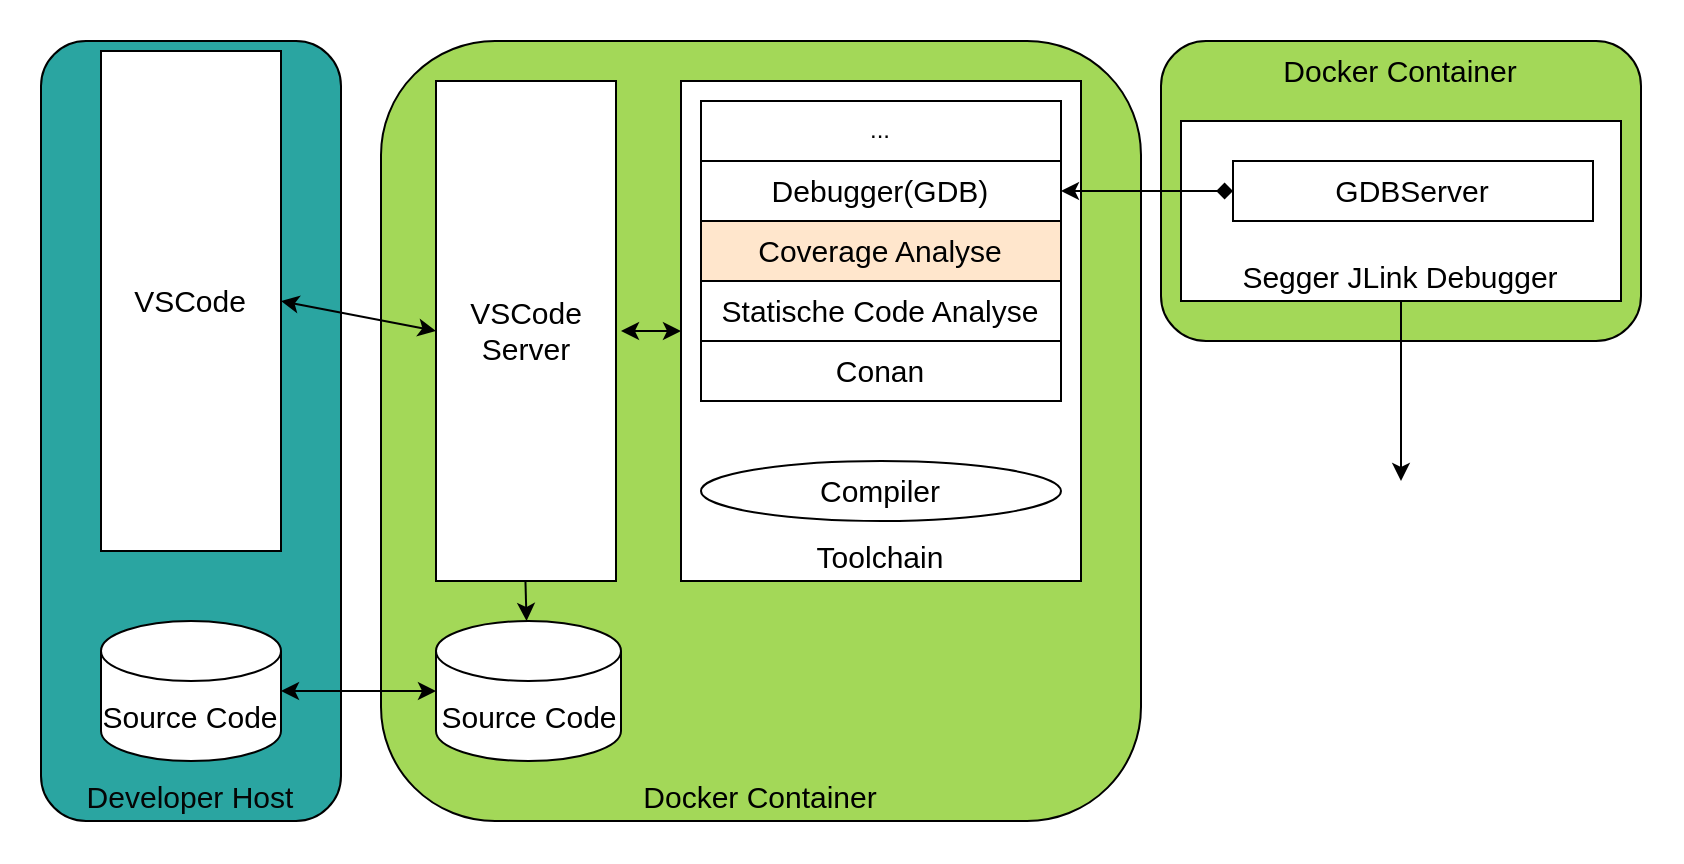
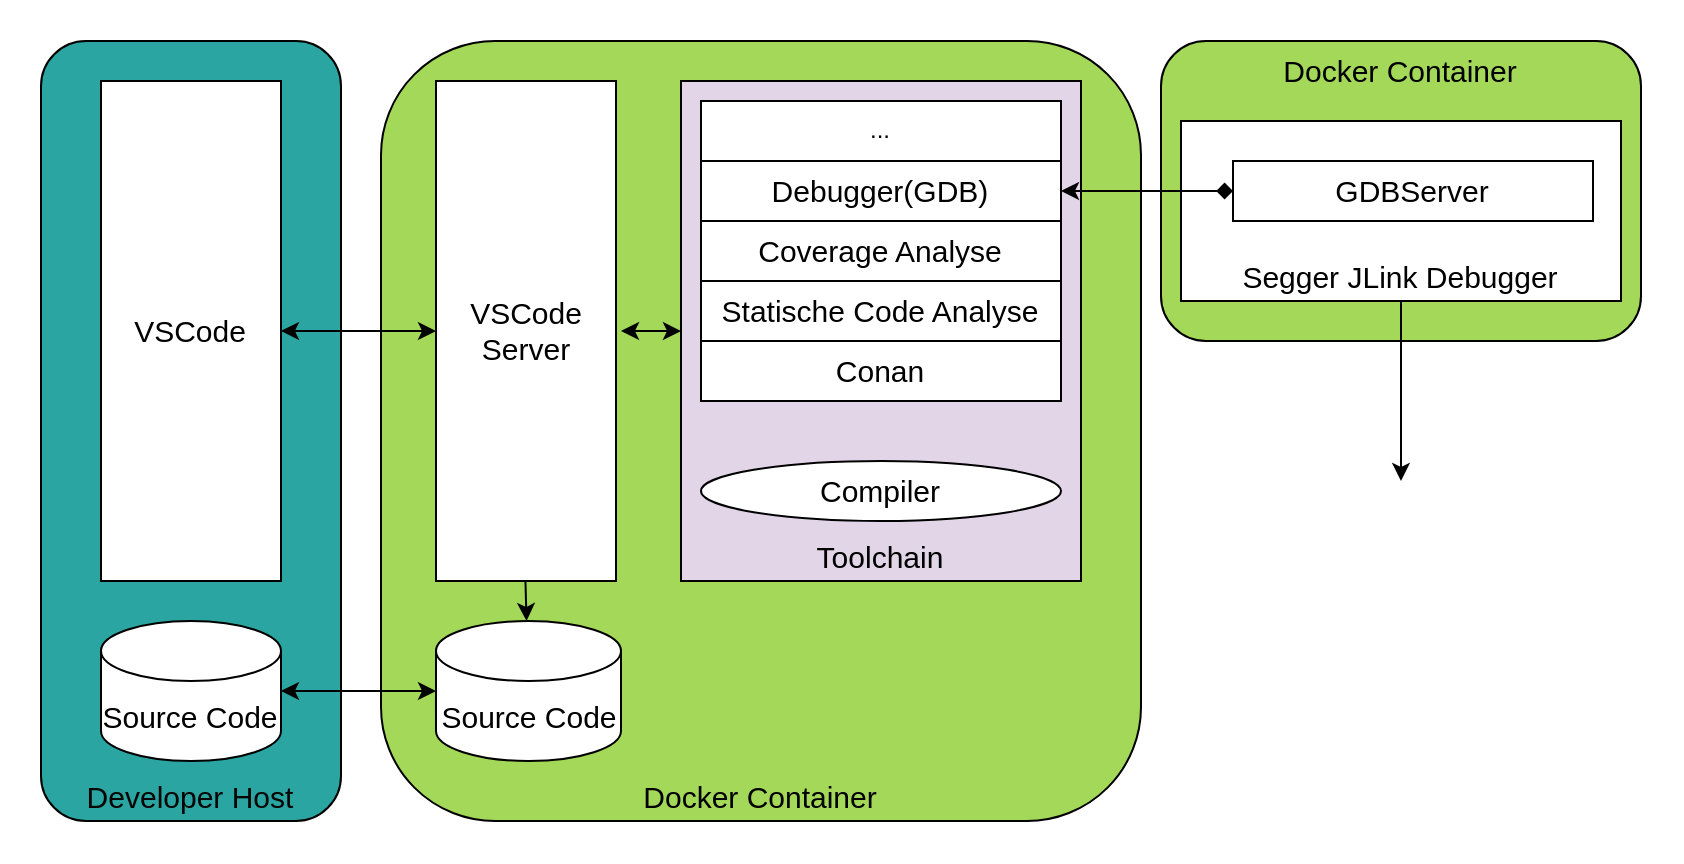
- <mxCell id="7" value="Coverage Analyse" style="rounded=0;whiteSpace=wrap;html=1;fontSize=15;fillColor=#ffe6cc;" parent="5" vertex="1"><mxGeometry y="60" width="180" height="30" as="geometry" /></mxCell>
+ <mxCell id="7" value="Coverage Analyse" style="rounded=0;whiteSpace=wrap;html=1;fontSize=15;" parent="5" vertex="1"><mxGeometry y="60" width="180" height="30" as="geometry" /></mxCell>
- <mxCell id="19" value="VSCode" style="rounded=0;whiteSpace=wrap;html=1;fontSize=15;" parent="1" vertex="1"><mxGeometry x="50" y="25" width="90" height="250" as="geometry" /></mxCell>
+ <mxCell id="19" value="VSCode" style="rounded=0;whiteSpace=wrap;html=1;fontSize=15;" parent="1" vertex="1"><mxGeometry x="50" y="40" width="90" height="250" as="geometry" /></mxCell>
- <mxCell id="4" value="Toolchain" style="rounded=0;whiteSpace=wrap;html=1;fontSize=15;verticalAlign=bottom;" parent="3" vertex="1"><mxGeometry width="200" height="250" as="geometry" /></mxCell>
+ <mxCell id="4" value="Toolchain" style="rounded=0;whiteSpace=wrap;html=1;fontSize=15;verticalAlign=bottom;fillColor=#e1d5e7;" parent="3" vertex="1"><mxGeometry width="200" height="250" as="geometry" /></mxCell>
